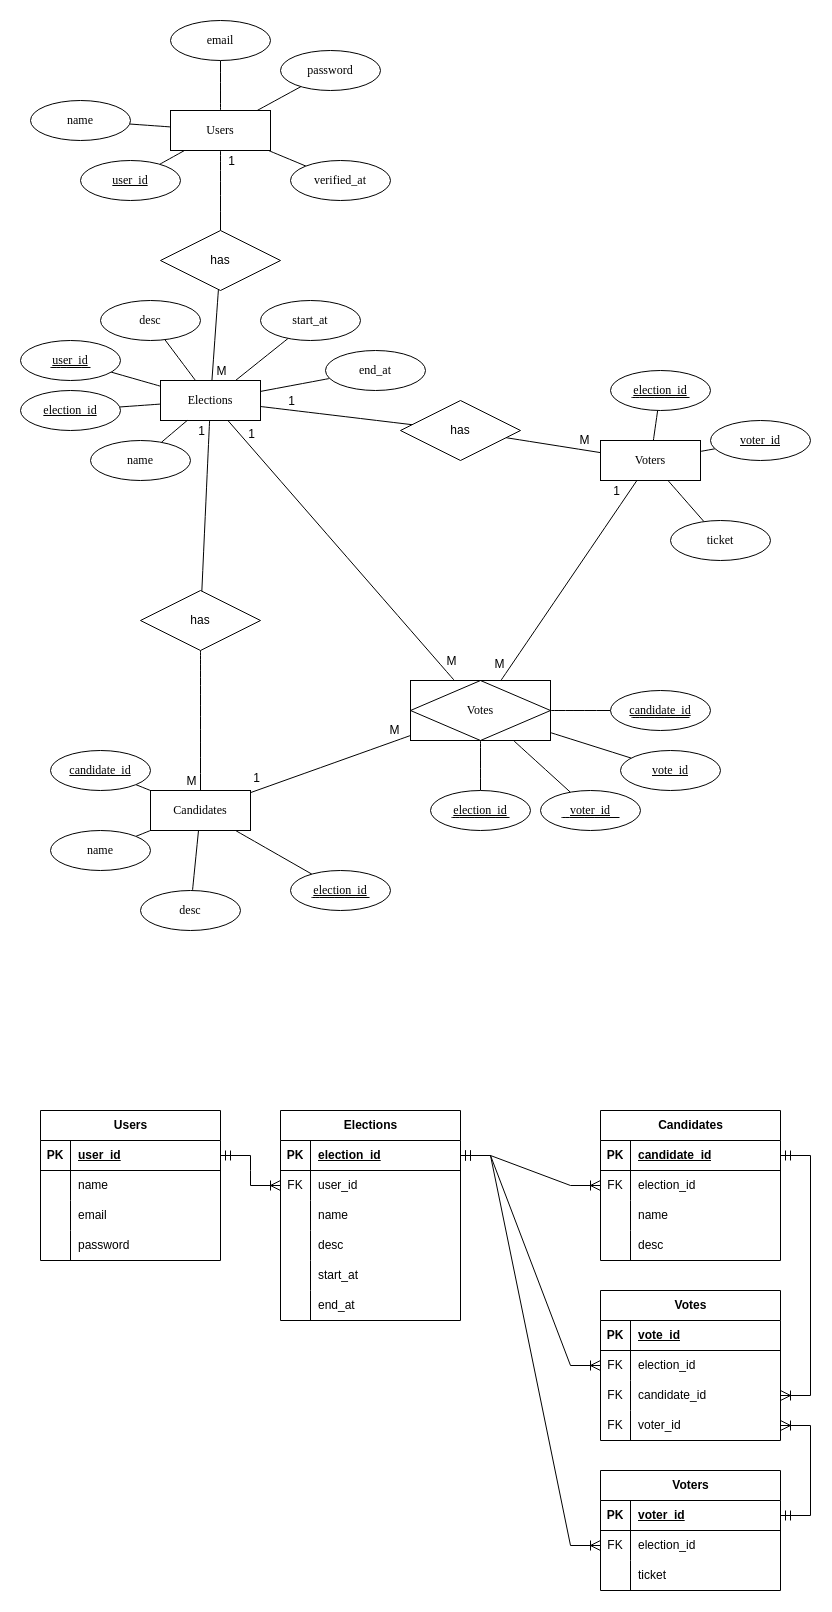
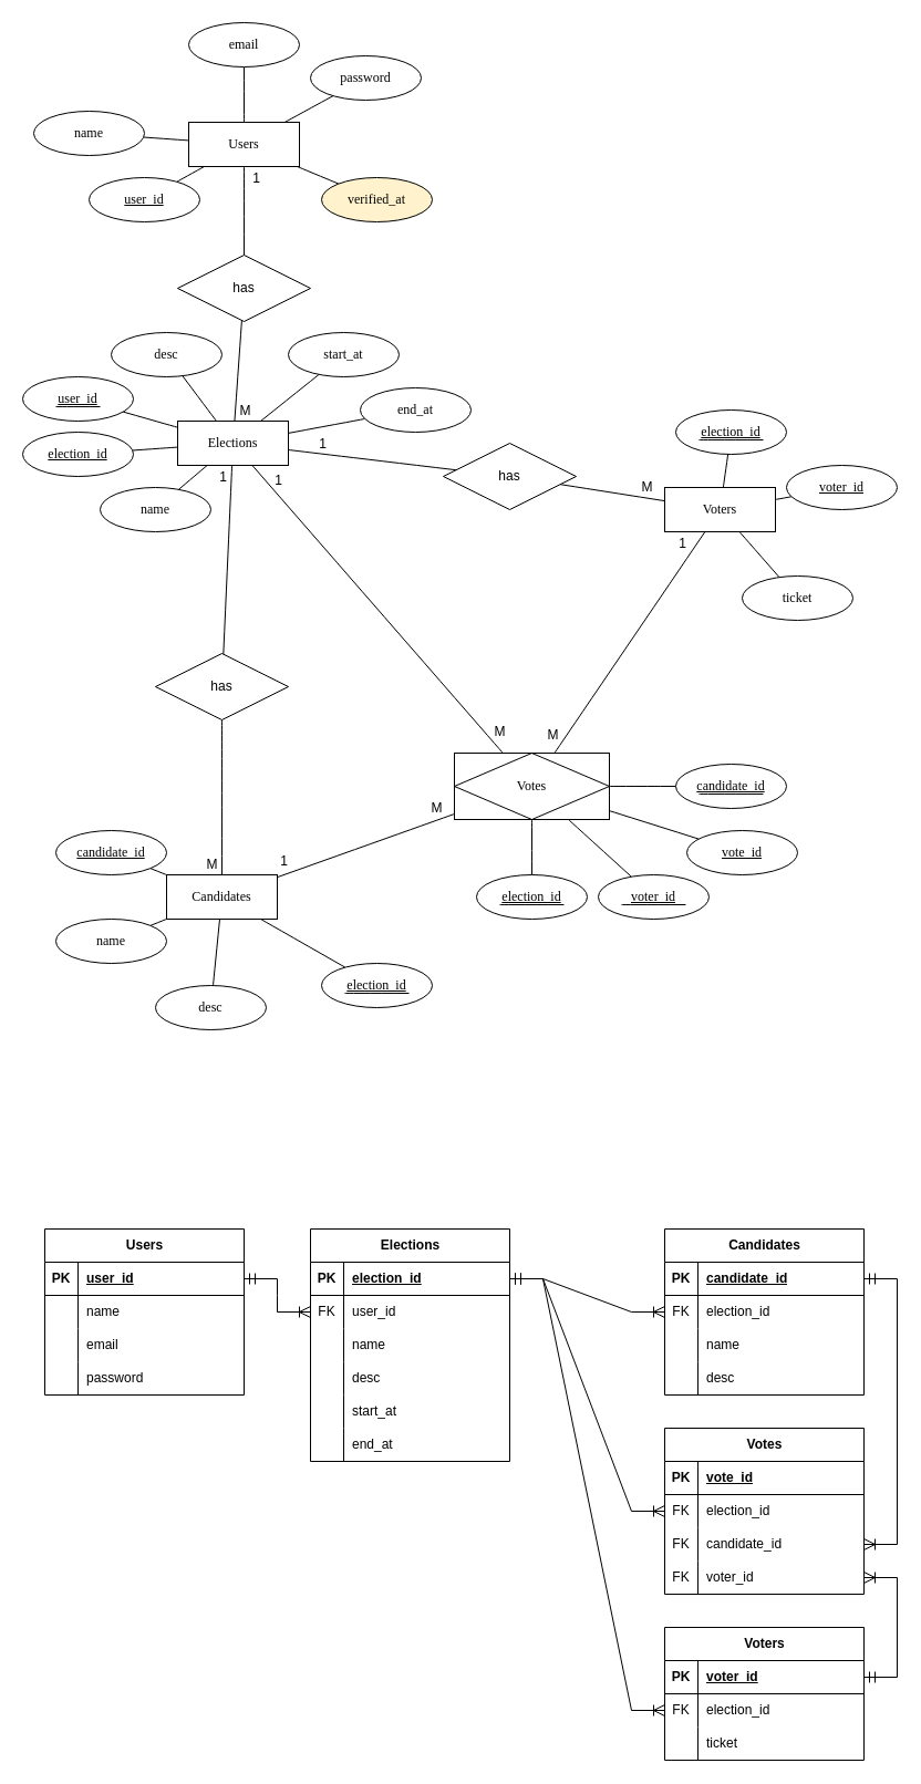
- <mxCell id="41" value="verified_at" style="ellipse;whiteSpace=wrap;html=1;align=center;hachureGap=4;fontFamily=Architects Daughter;fontSource=https%3A%2F%2Ffonts.googleapis.com%2Fcss%3Ffamily%3DArchitects%2BDaughter;" parent="1" vertex="1"><mxGeometry x="290" y="160" width="100" height="40" as="geometry" /></mxCell>
+ <mxCell id="41" value="verified_at" style="ellipse;whiteSpace=wrap;html=1;align=center;hachureGap=4;fontFamily=Architects Daughter;fontSource=https%3A%2F%2Ffonts.googleapis.com%2Fcss%3Ffamily%3DArchitects%2BDaughter;fillColor=#fff2cc;" parent="1" vertex="1"><mxGeometry x="290" y="160" width="100" height="40" as="geometry" /></mxCell>
